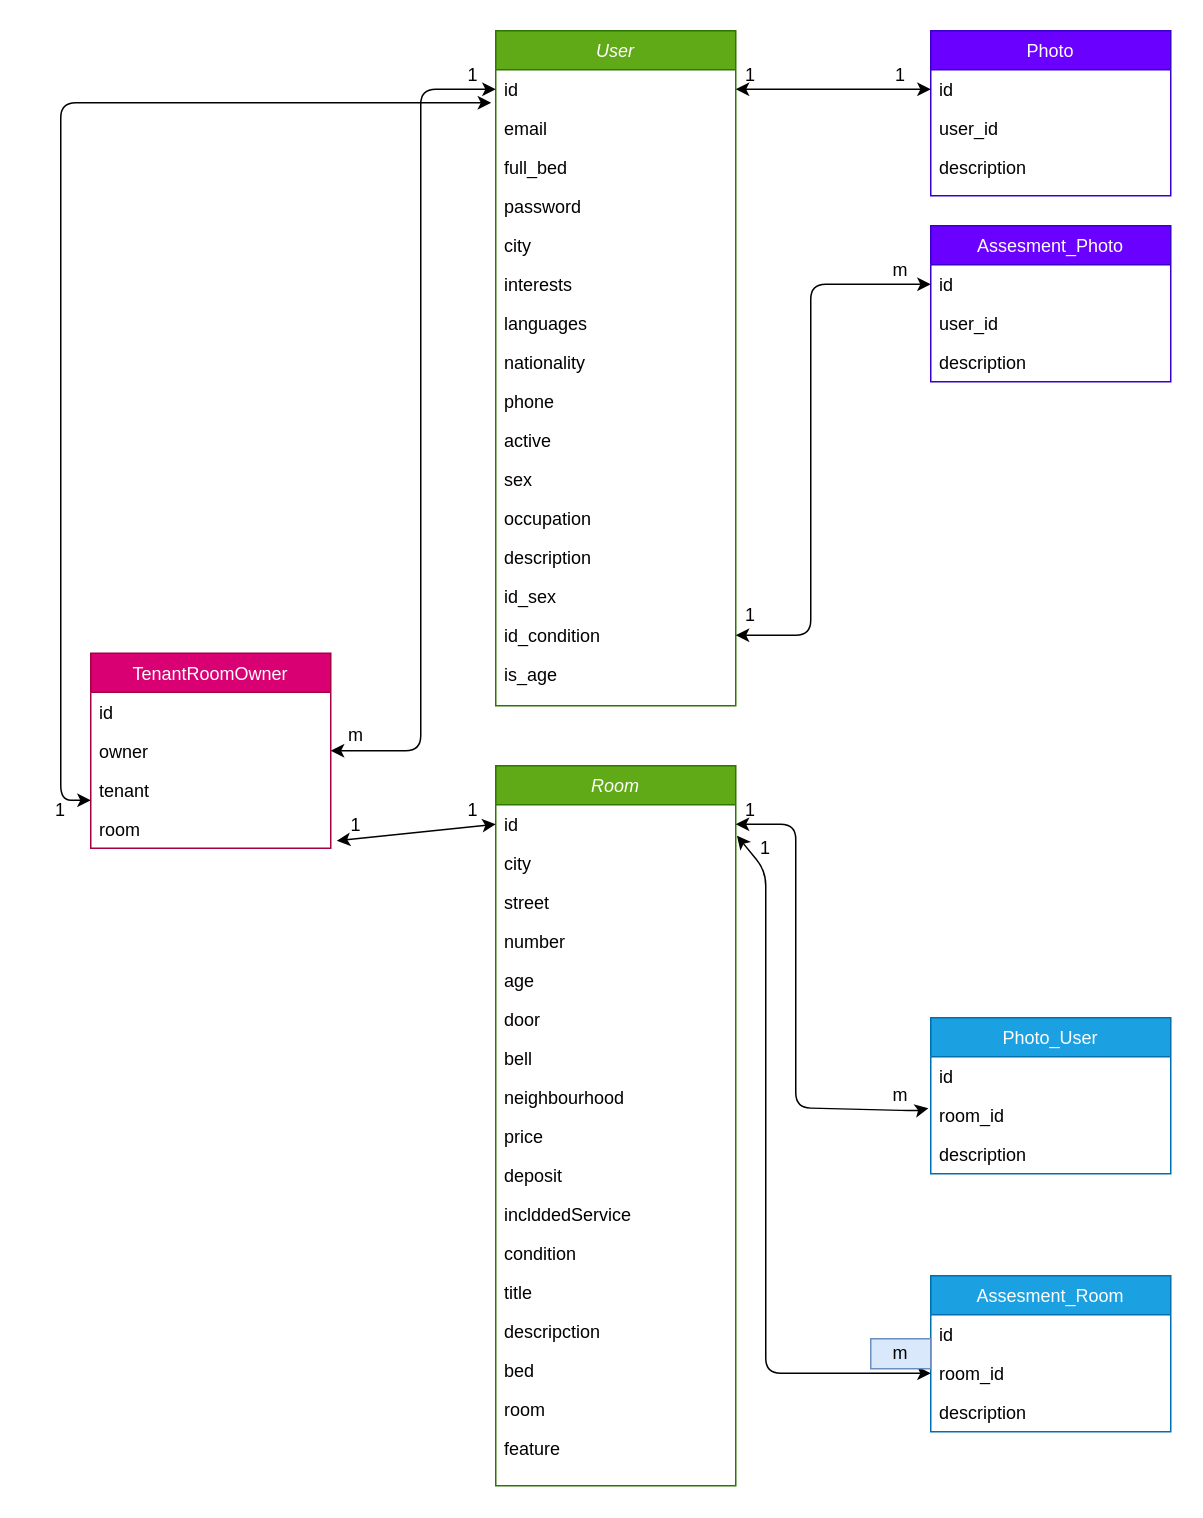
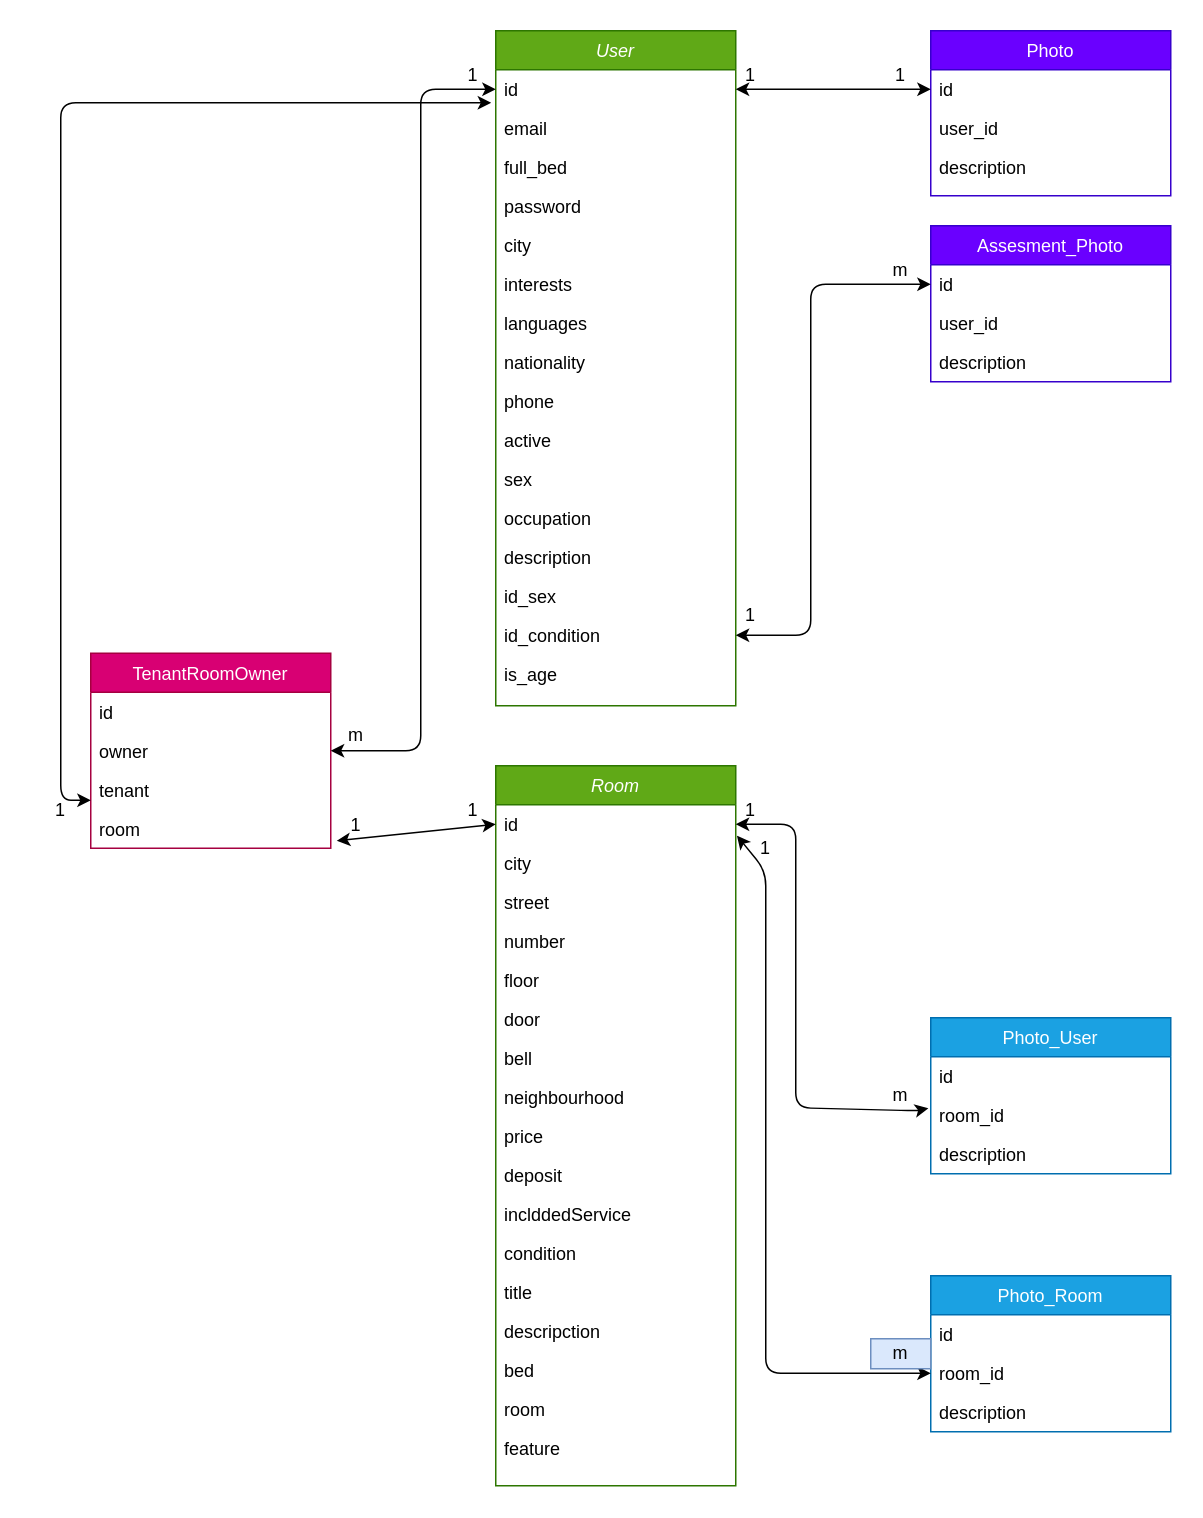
- <mxCell id="34" value="age" style="text;align=left;verticalAlign=top;spacingLeft=4;spacingRight=4;overflow=hidden;rotatable=0;points=[[0,0.5],[1,0.5]];portConstraint=eastwest;" parent="29" vertex="1"><mxGeometry y="130" width="160" height="26" as="geometry" /></mxCell>
+ <mxCell id="34" value="floor" style="text;align=left;verticalAlign=top;spacingLeft=4;spacingRight=4;overflow=hidden;rotatable=0;points=[[0,0.5],[1,0.5]];portConstraint=eastwest;" parent="29" vertex="1"><mxGeometry y="130" width="160" height="26" as="geometry" /></mxCell>
- <mxCell id="51" value="Assesment_Room" style="swimlane;fontStyle=0;align=center;verticalAlign=top;childLayout=stackLayout;horizontal=1;startSize=26;horizontalStack=0;resizeParent=1;resizeLast=0;collapsible=1;marginBottom=0;rounded=0;shadow=0;strokeWidth=1;fillColor=#1ba1e2;strokeColor=#006EAF;fontColor=#ffffff;" parent="1" vertex="1"><mxGeometry x="620" y="850" width="160" height="104" as="geometry"><mxRectangle x="340" y="380" width="170" height="26" as="alternateBounds" /></mxGeometry></mxCell>
+ <mxCell id="51" value="Photo_Room" style="swimlane;fontStyle=0;align=center;verticalAlign=top;childLayout=stackLayout;horizontal=1;startSize=26;horizontalStack=0;resizeParent=1;resizeLast=0;collapsible=1;marginBottom=0;rounded=0;shadow=0;strokeWidth=1;fillColor=#1ba1e2;strokeColor=#006EAF;fontColor=#ffffff;" parent="1" vertex="1"><mxGeometry x="620" y="850" width="160" height="104" as="geometry"><mxRectangle x="340" y="380" width="170" height="26" as="alternateBounds" /></mxGeometry></mxCell>
